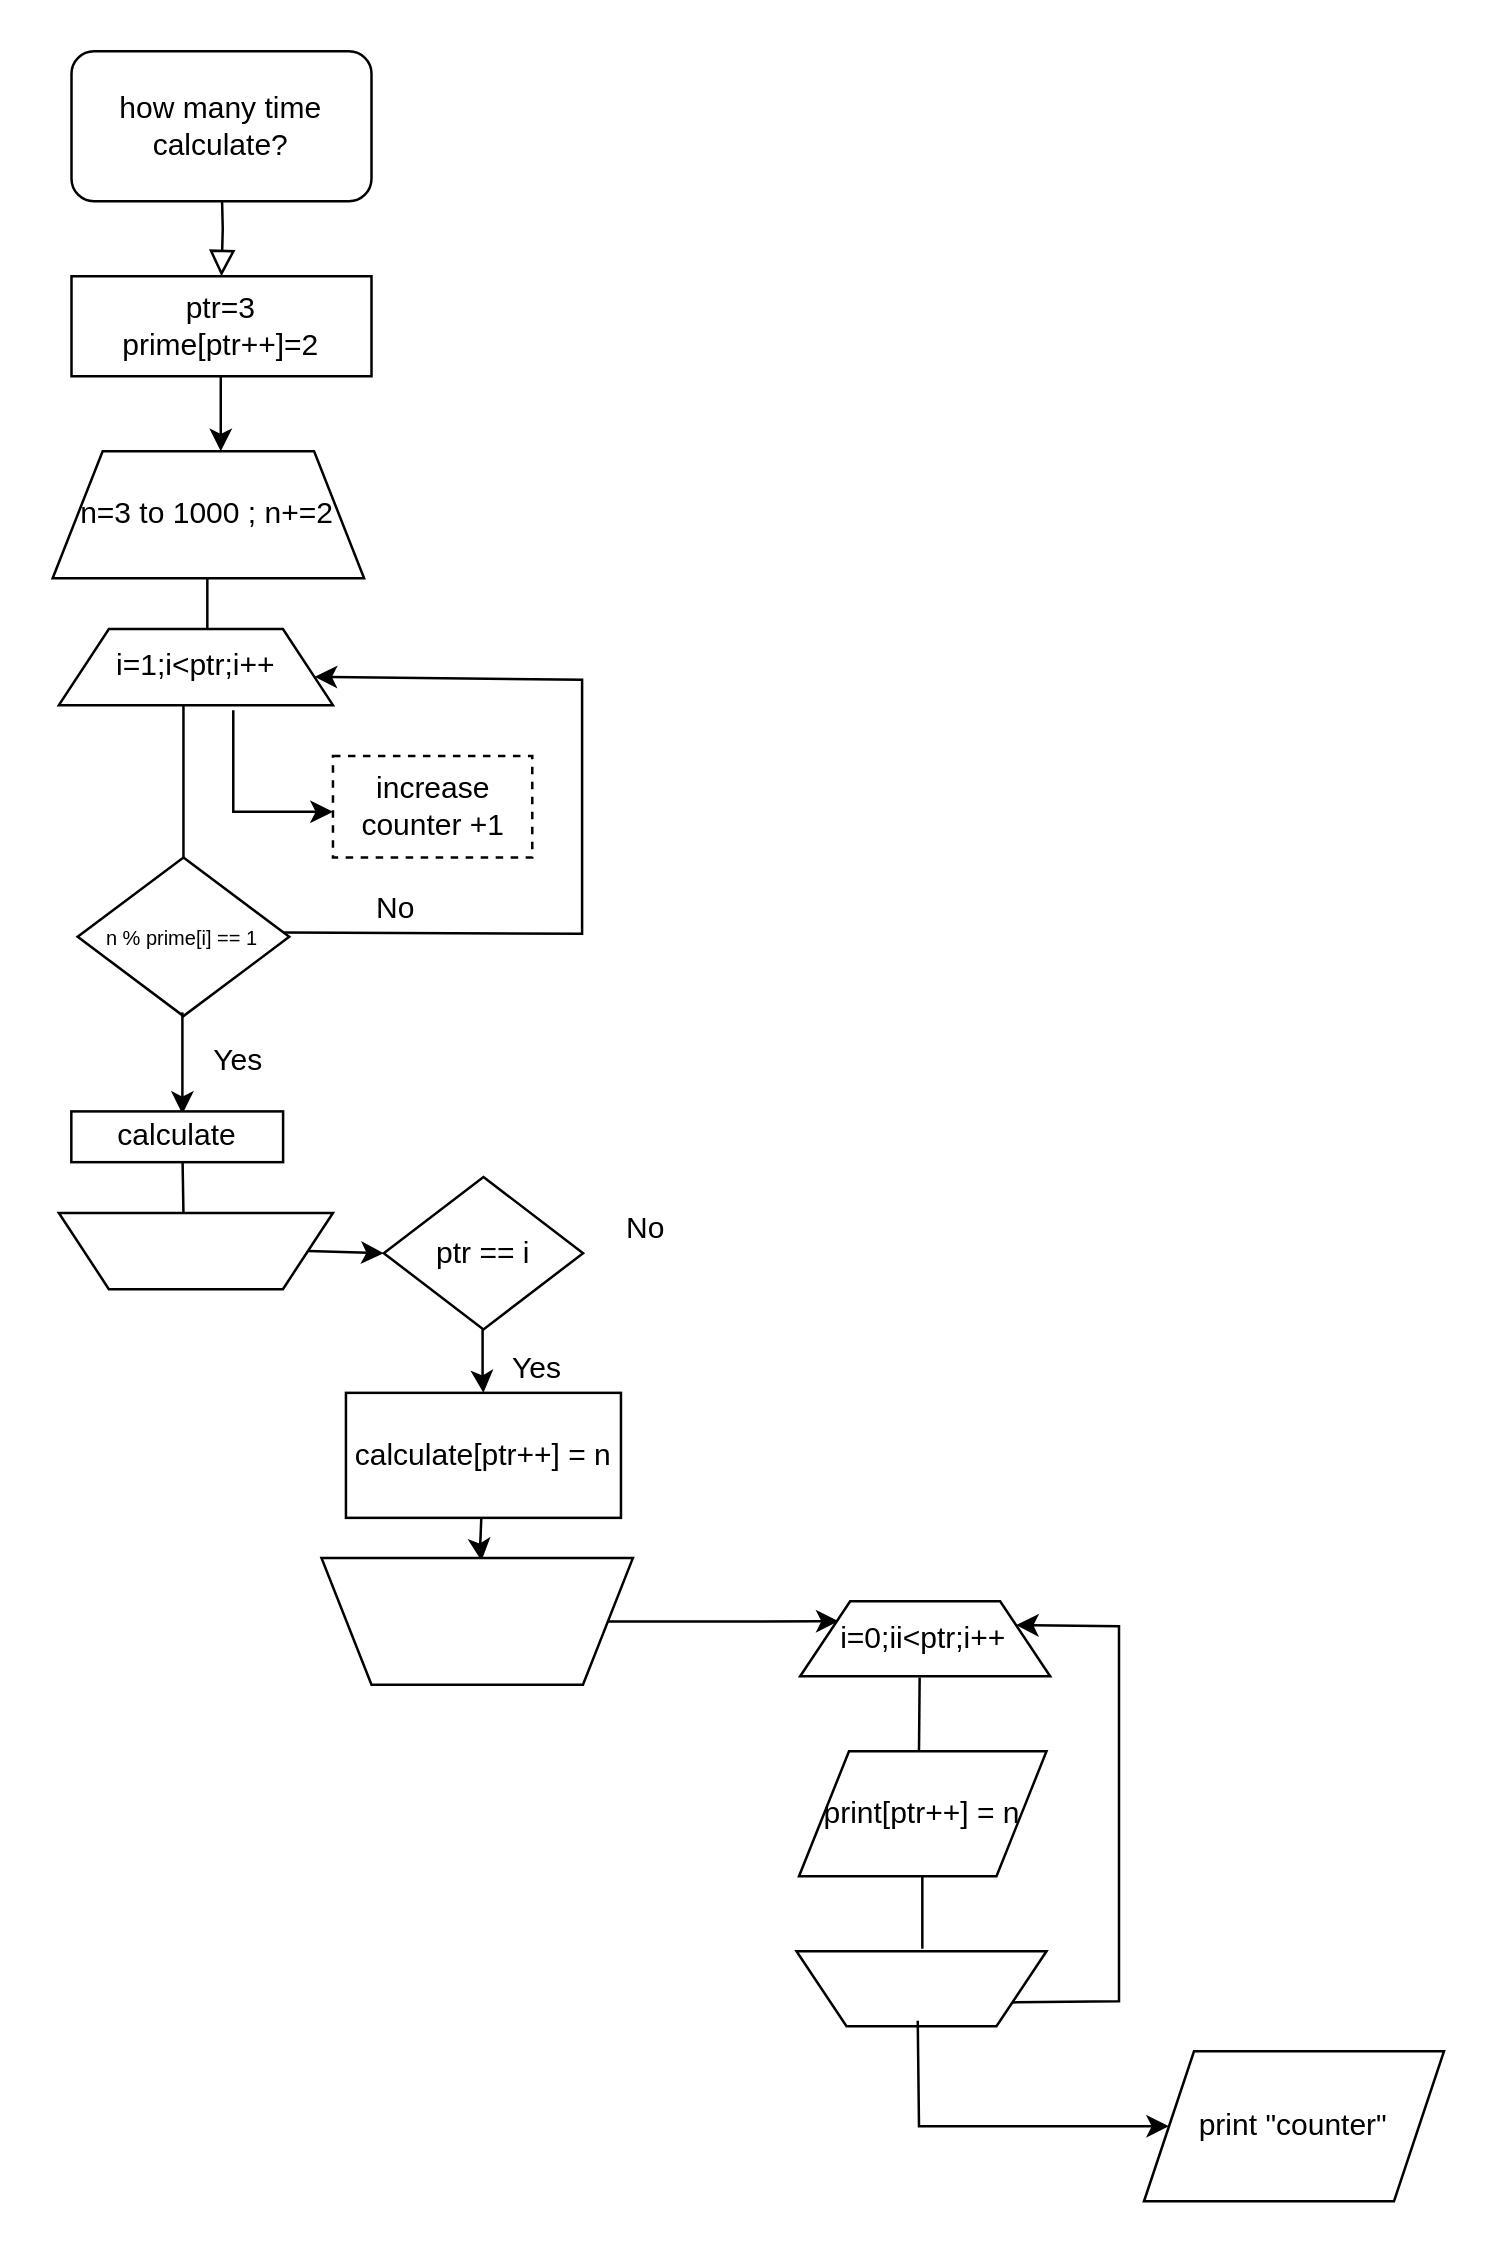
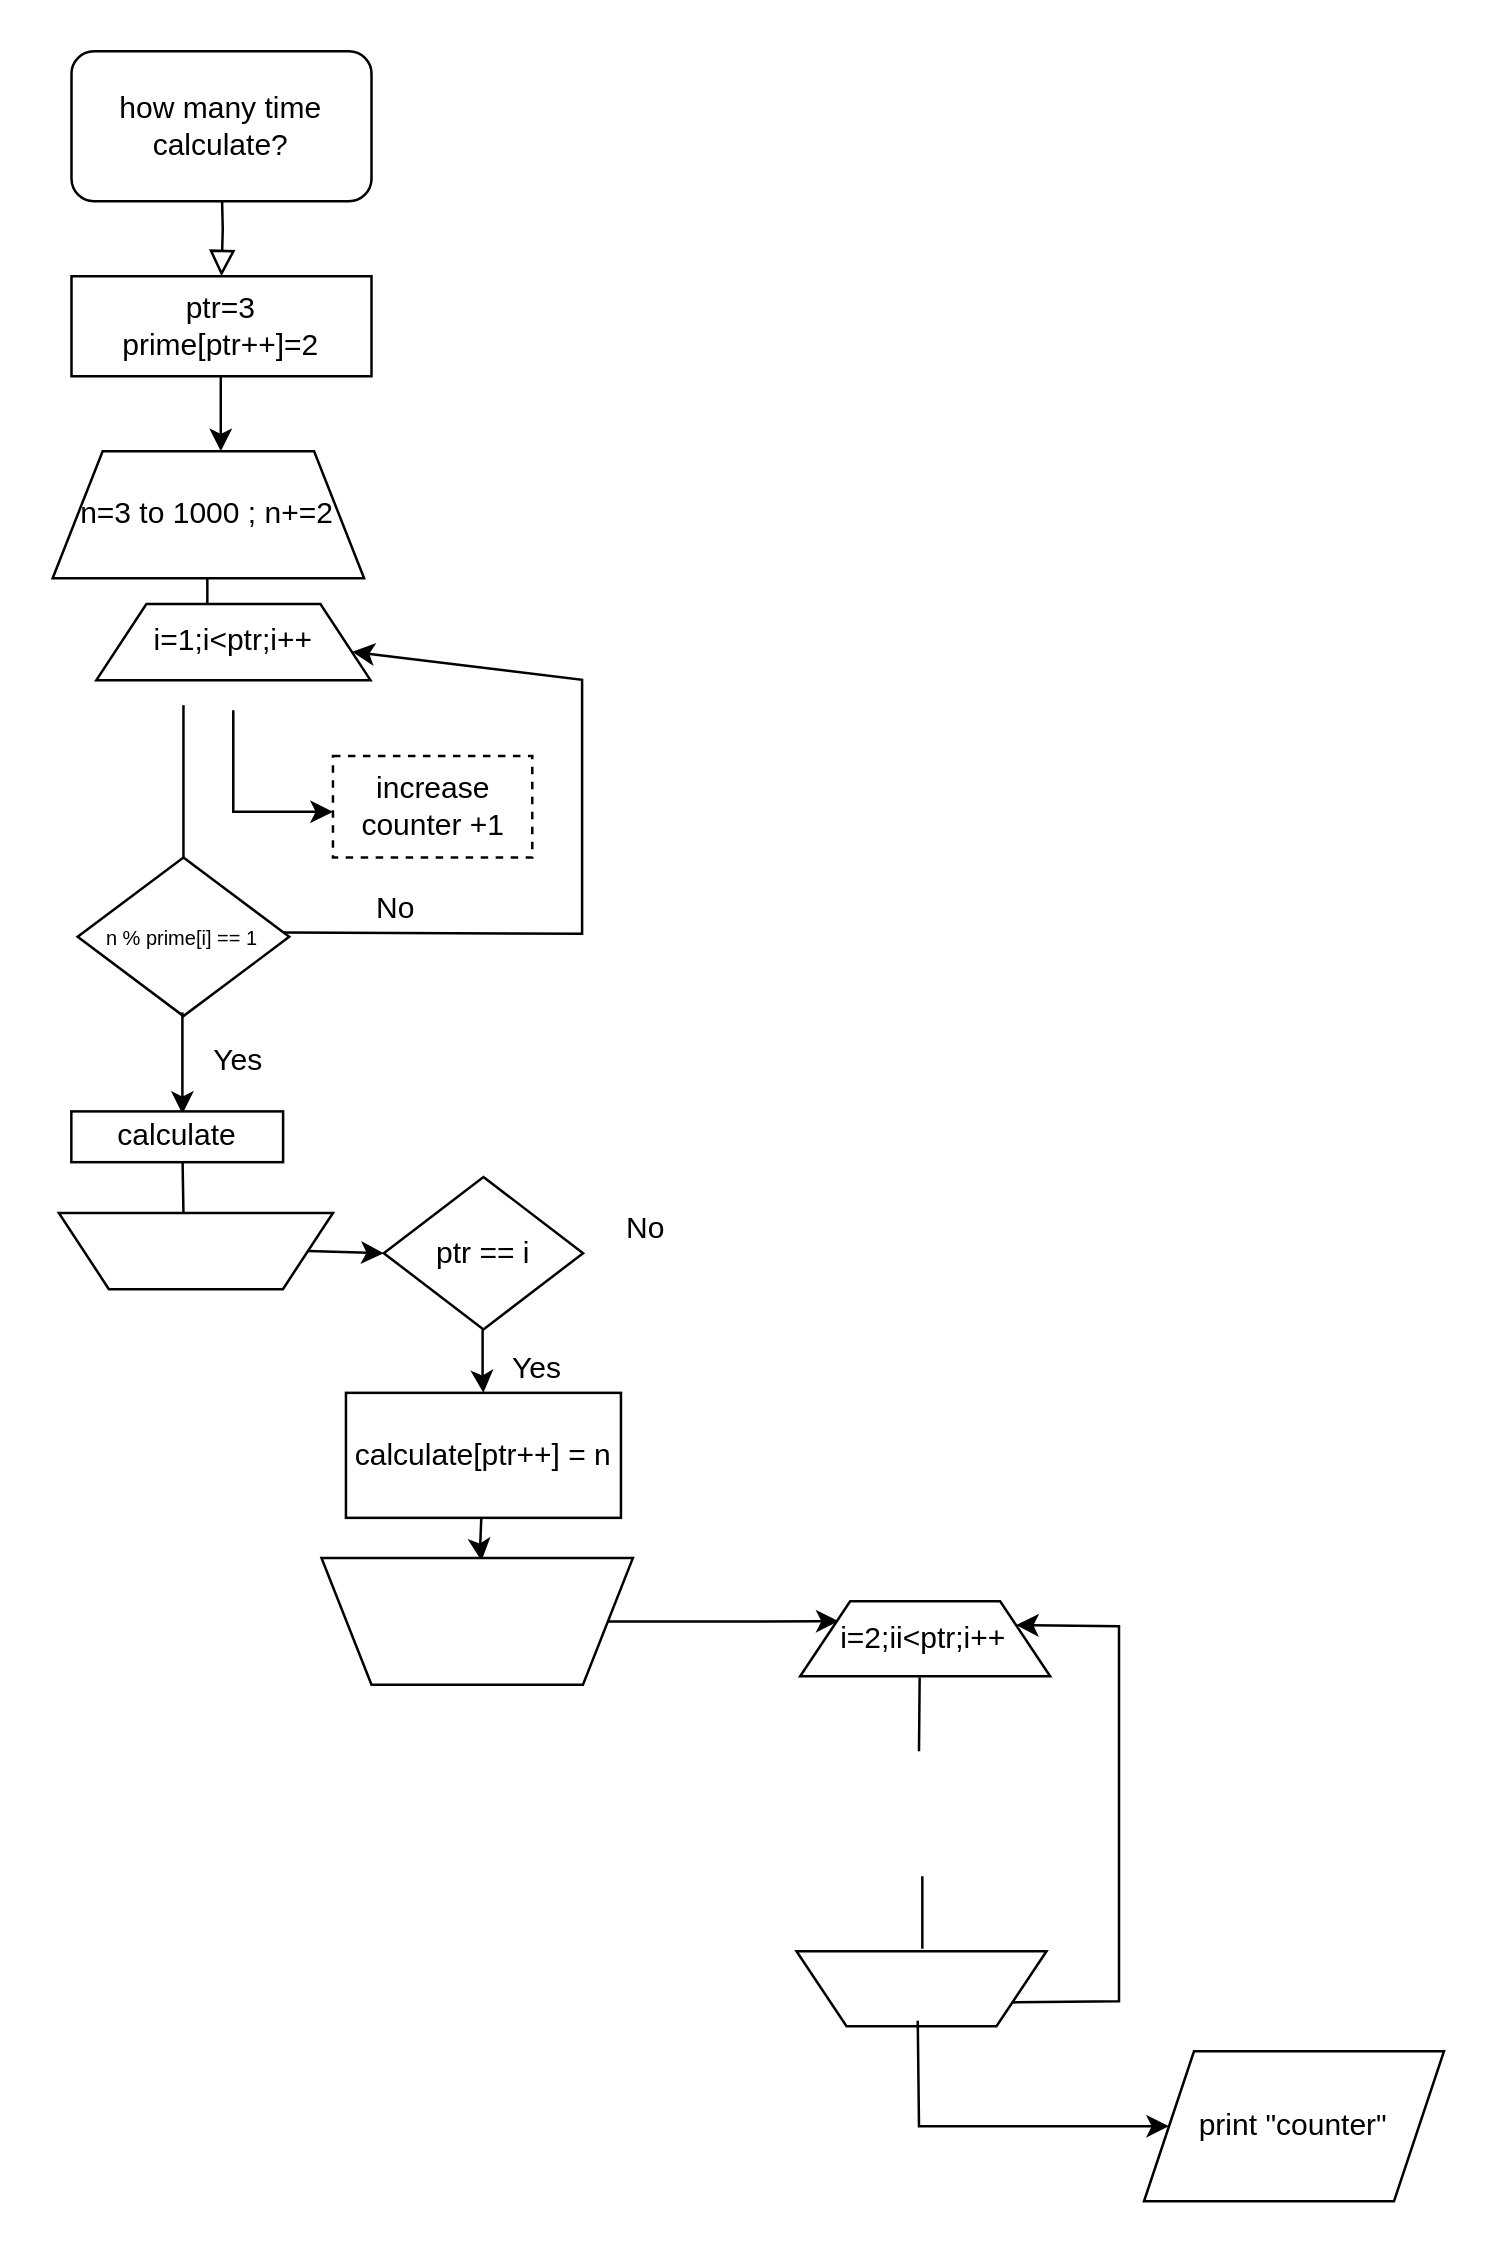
- <mxCell id="5" value="i=1;i&amp;lt;ptr;i++" style="shape=trapezoid;perimeter=trapezoidPerimeter;whiteSpace=wrap;html=1;fixedSize=1;container=0;movable=1;resizable=1;rotatable=1;deletable=1;editable=1;locked=0;connectable=1;" parent="3" vertex="1"><mxGeometry y="20.312" width="109.627" height="30.469" as="geometry" /></mxCell>
+ <mxCell id="5" value="i=1;i&amp;lt;ptr;i++" style="shape=trapezoid;perimeter=trapezoidPerimeter;whiteSpace=wrap;html=1;fixedSize=1;container=0;movable=1;resizable=1;rotatable=1;deletable=1;editable=1;locked=0;connectable=1;" parent="3" vertex="1"><mxGeometry x="15" y="10.312" width="109.627" height="30.469" as="geometry" /></mxCell>
- <mxCell id="32" value="i=0;ii&amp;lt;ptr;i++" style="shape=trapezoid;perimeter=trapezoidPerimeter;whiteSpace=wrap;html=1;fixedSize=1;" vertex="1" parent="27"><mxGeometry x="1.46" width="100" height="30" as="geometry" /></mxCell>
+ <mxCell id="32" value="i=2;ii&amp;lt;ptr;i++" style="shape=trapezoid;perimeter=trapezoidPerimeter;whiteSpace=wrap;html=1;fixedSize=1;" vertex="1" parent="27"><mxGeometry x="1.46" width="100" height="30" as="geometry" /></mxCell>
- <mxCell id="29" value="print[ptr++] = n" style="shape=parallelogram;perimeter=parallelogramPerimeter;whiteSpace=wrap;html=1;fixedSize=1;" vertex="1" parent="27"><mxGeometry x="1" y="60" width="99" height="50" as="geometry" /></mxCell>
